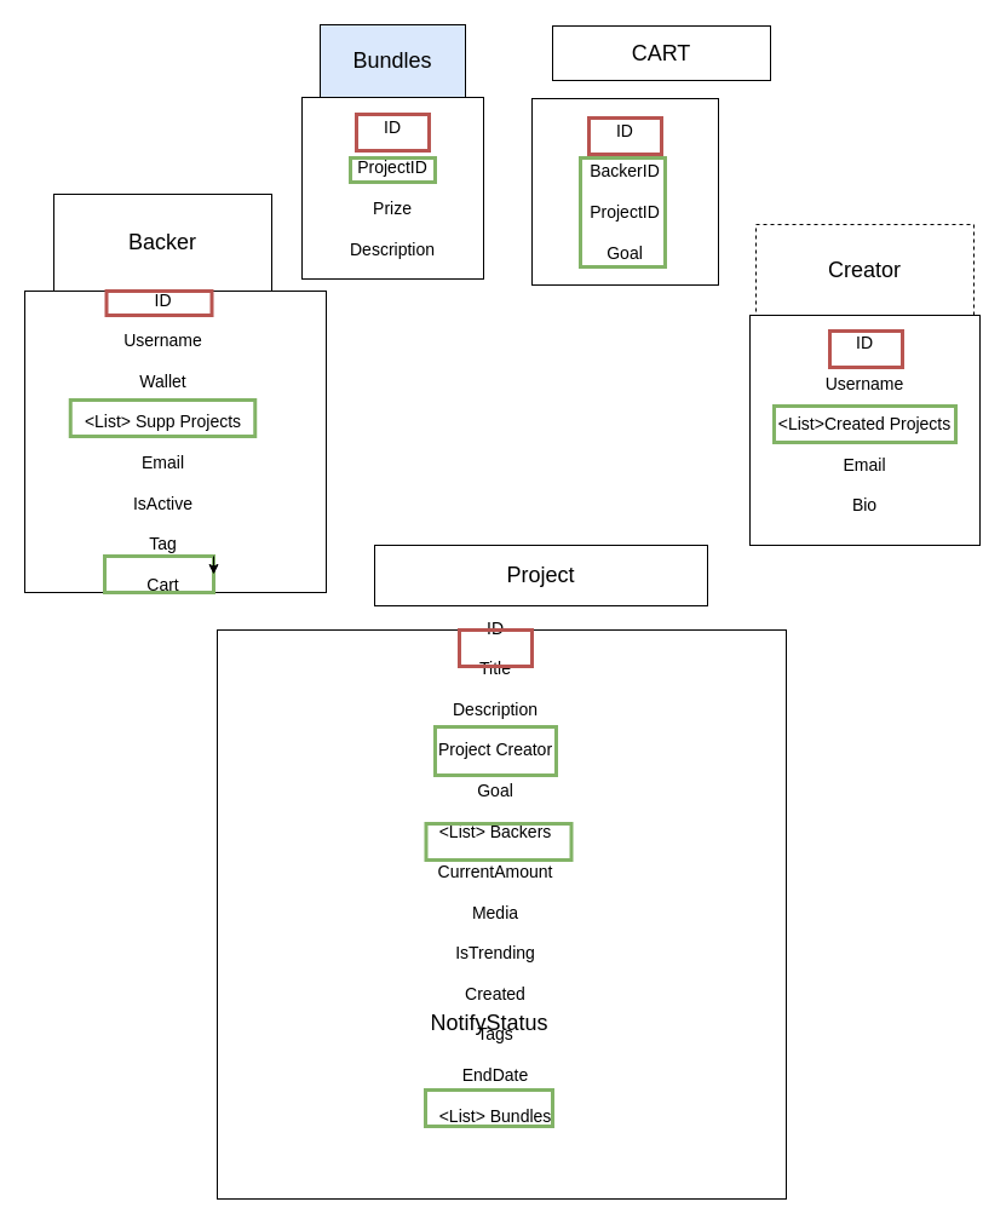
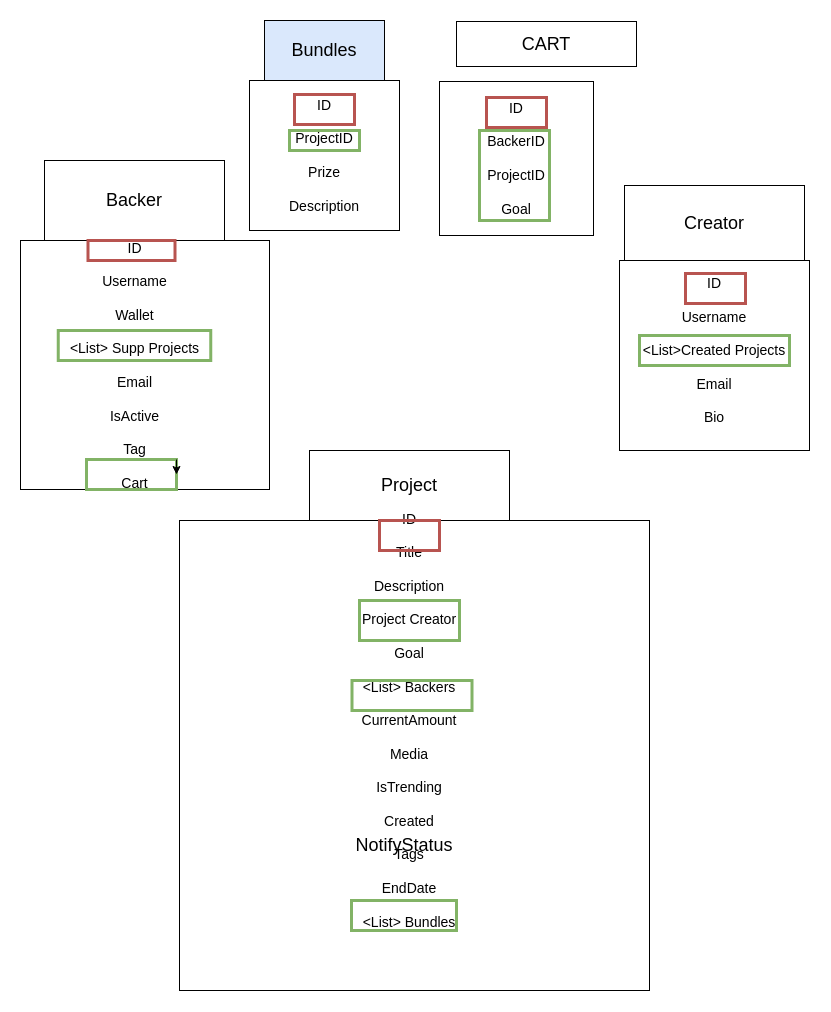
- <mxCell id="4" value="&lt;font style=&quot;font-size: 18px&quot;&gt;Creator&lt;/font&gt;" style="rounded=0;whiteSpace=wrap;html=1;dashed=1;" parent="1" vertex="1"><mxGeometry x="624" y="185" width="180" height="75" as="geometry" /></mxCell>
+ <mxCell id="4" value="&lt;font style=&quot;font-size: 18px&quot;&gt;Creator&lt;/font&gt;" style="rounded=0;whiteSpace=wrap;html=1;" parent="1" vertex="1"><mxGeometry x="624" y="185" width="180" height="75" as="geometry" /></mxCell>
- <mxCell id="3" value="&lt;font style=&quot;font-size: 18px&quot;&gt;Project&lt;/font&gt;" style="rounded=0;whiteSpace=wrap;html=1;" parent="1" vertex="1"><mxGeometry x="309" y="450" width="275" height="50" as="geometry" /></mxCell>
+ <mxCell id="3" value="&lt;font style=&quot;font-size: 18px&quot;&gt;Project&lt;/font&gt;" style="rounded=0;whiteSpace=wrap;html=1;" parent="1" vertex="1"><mxGeometry x="309" y="450" width="200" height="70" as="geometry" /></mxCell>
